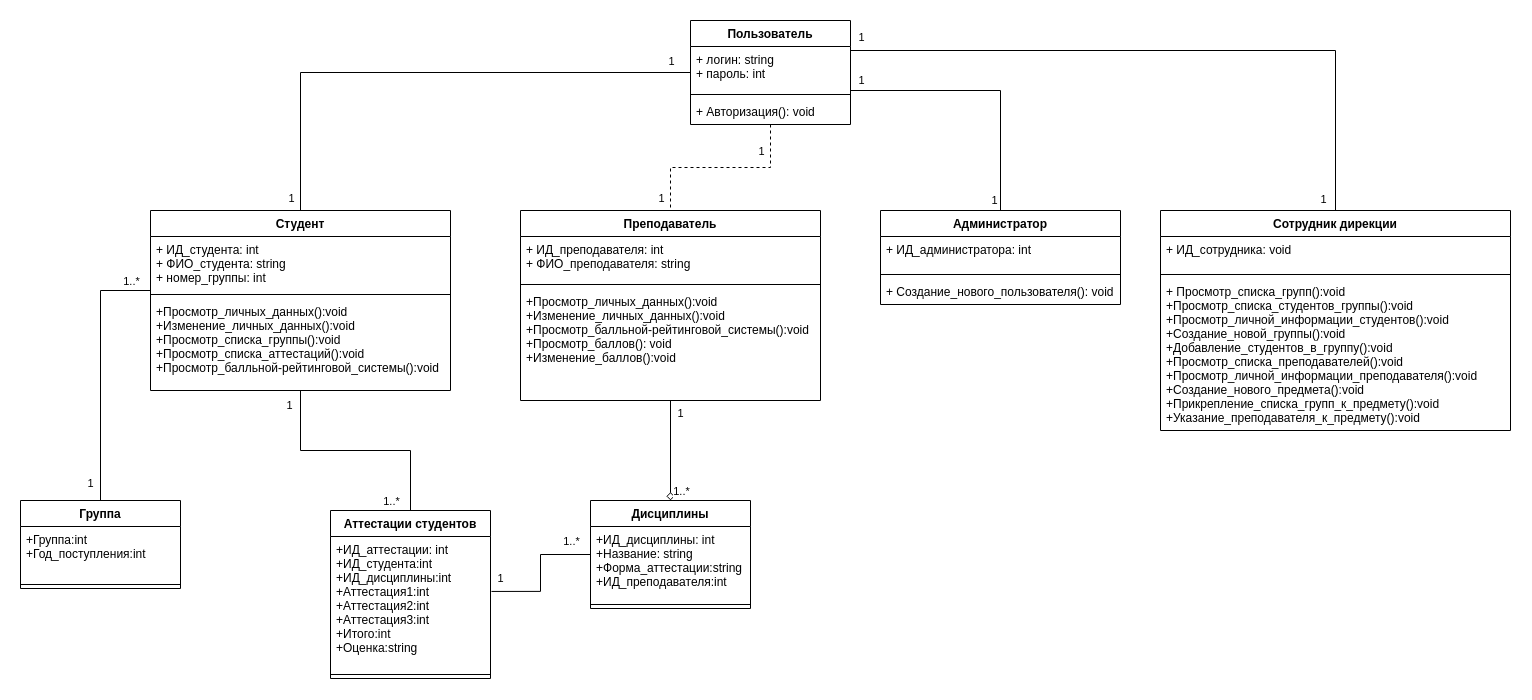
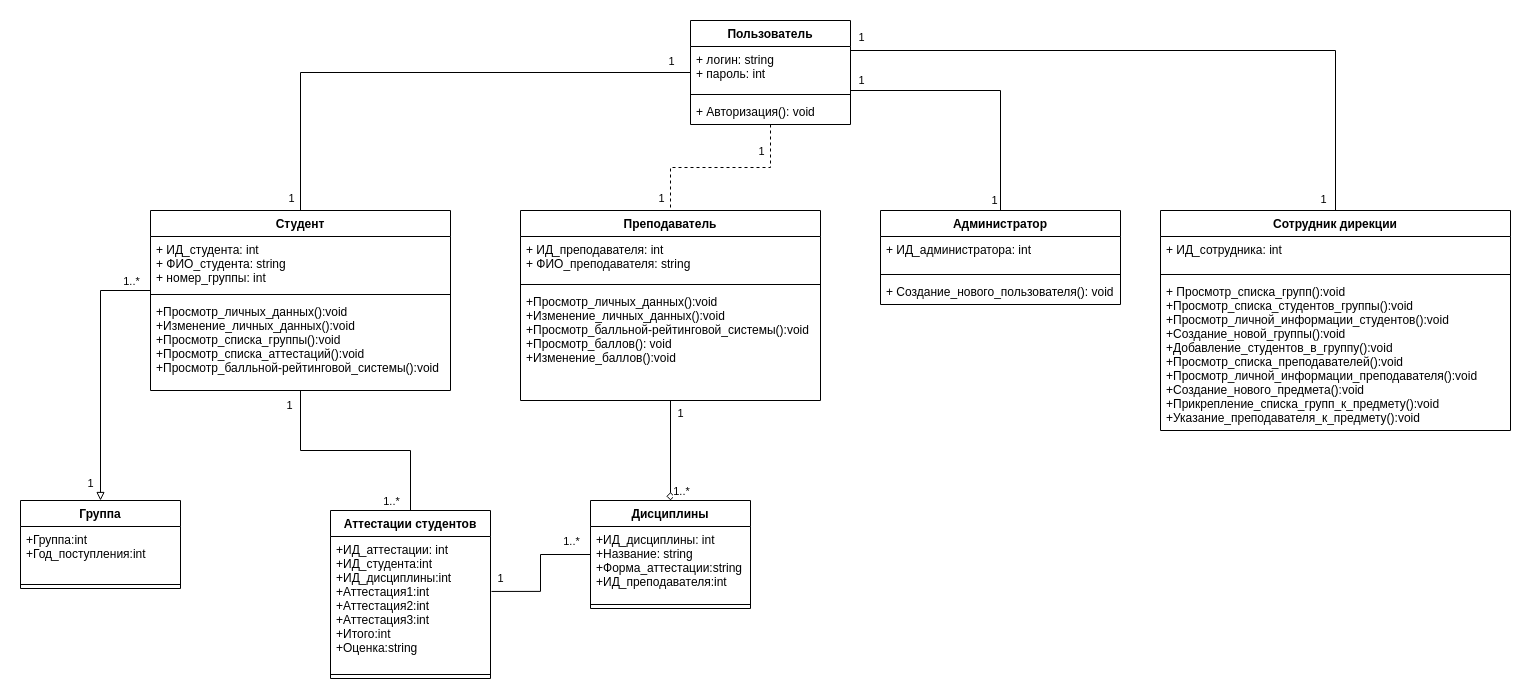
- <mxCell id="26" value="+ ИД_сотрудника: void" style="text;strokeColor=none;fillColor=none;align=left;verticalAlign=top;spacingLeft=4;spacingRight=4;overflow=hidden;rotatable=0;points=[[0,0.5],[1,0.5]];portConstraint=eastwest;" vertex="1" parent="25"><mxGeometry y="26" width="350" height="34" as="geometry" /></mxCell>
+ <mxCell id="26" value="+ ИД_сотрудника: int" style="text;strokeColor=none;fillColor=none;align=left;verticalAlign=top;spacingLeft=4;spacingRight=4;overflow=hidden;rotatable=0;points=[[0,0.5],[1,0.5]];portConstraint=eastwest;" vertex="1" parent="25"><mxGeometry y="26" width="350" height="34" as="geometry" /></mxCell>
- <mxCell id="11" style="edgeStyle=orthogonalEdgeStyle;rounded=0;orthogonalLoop=1;jettySize=auto;html=1;entryX=0.5;entryY=0;entryDx=0;entryDy=0;endArrow=none;endFill=0;" edge="1" parent="1" source="12" target="36"><mxGeometry relative="1" as="geometry"><Array as="points"><mxPoint x="100" y="290" /></Array></mxGeometry></mxCell>
+ <mxCell id="11" style="edgeStyle=orthogonalEdgeStyle;rounded=0;orthogonalLoop=1;jettySize=auto;html=1;entryX=0.5;entryY=0;entryDx=0;entryDy=0;endArrow=block;endFill=0;" edge="1" parent="1" source="12" target="36"><mxGeometry relative="1" as="geometry"><Array as="points"><mxPoint x="100" y="290" /></Array></mxGeometry></mxCell>
